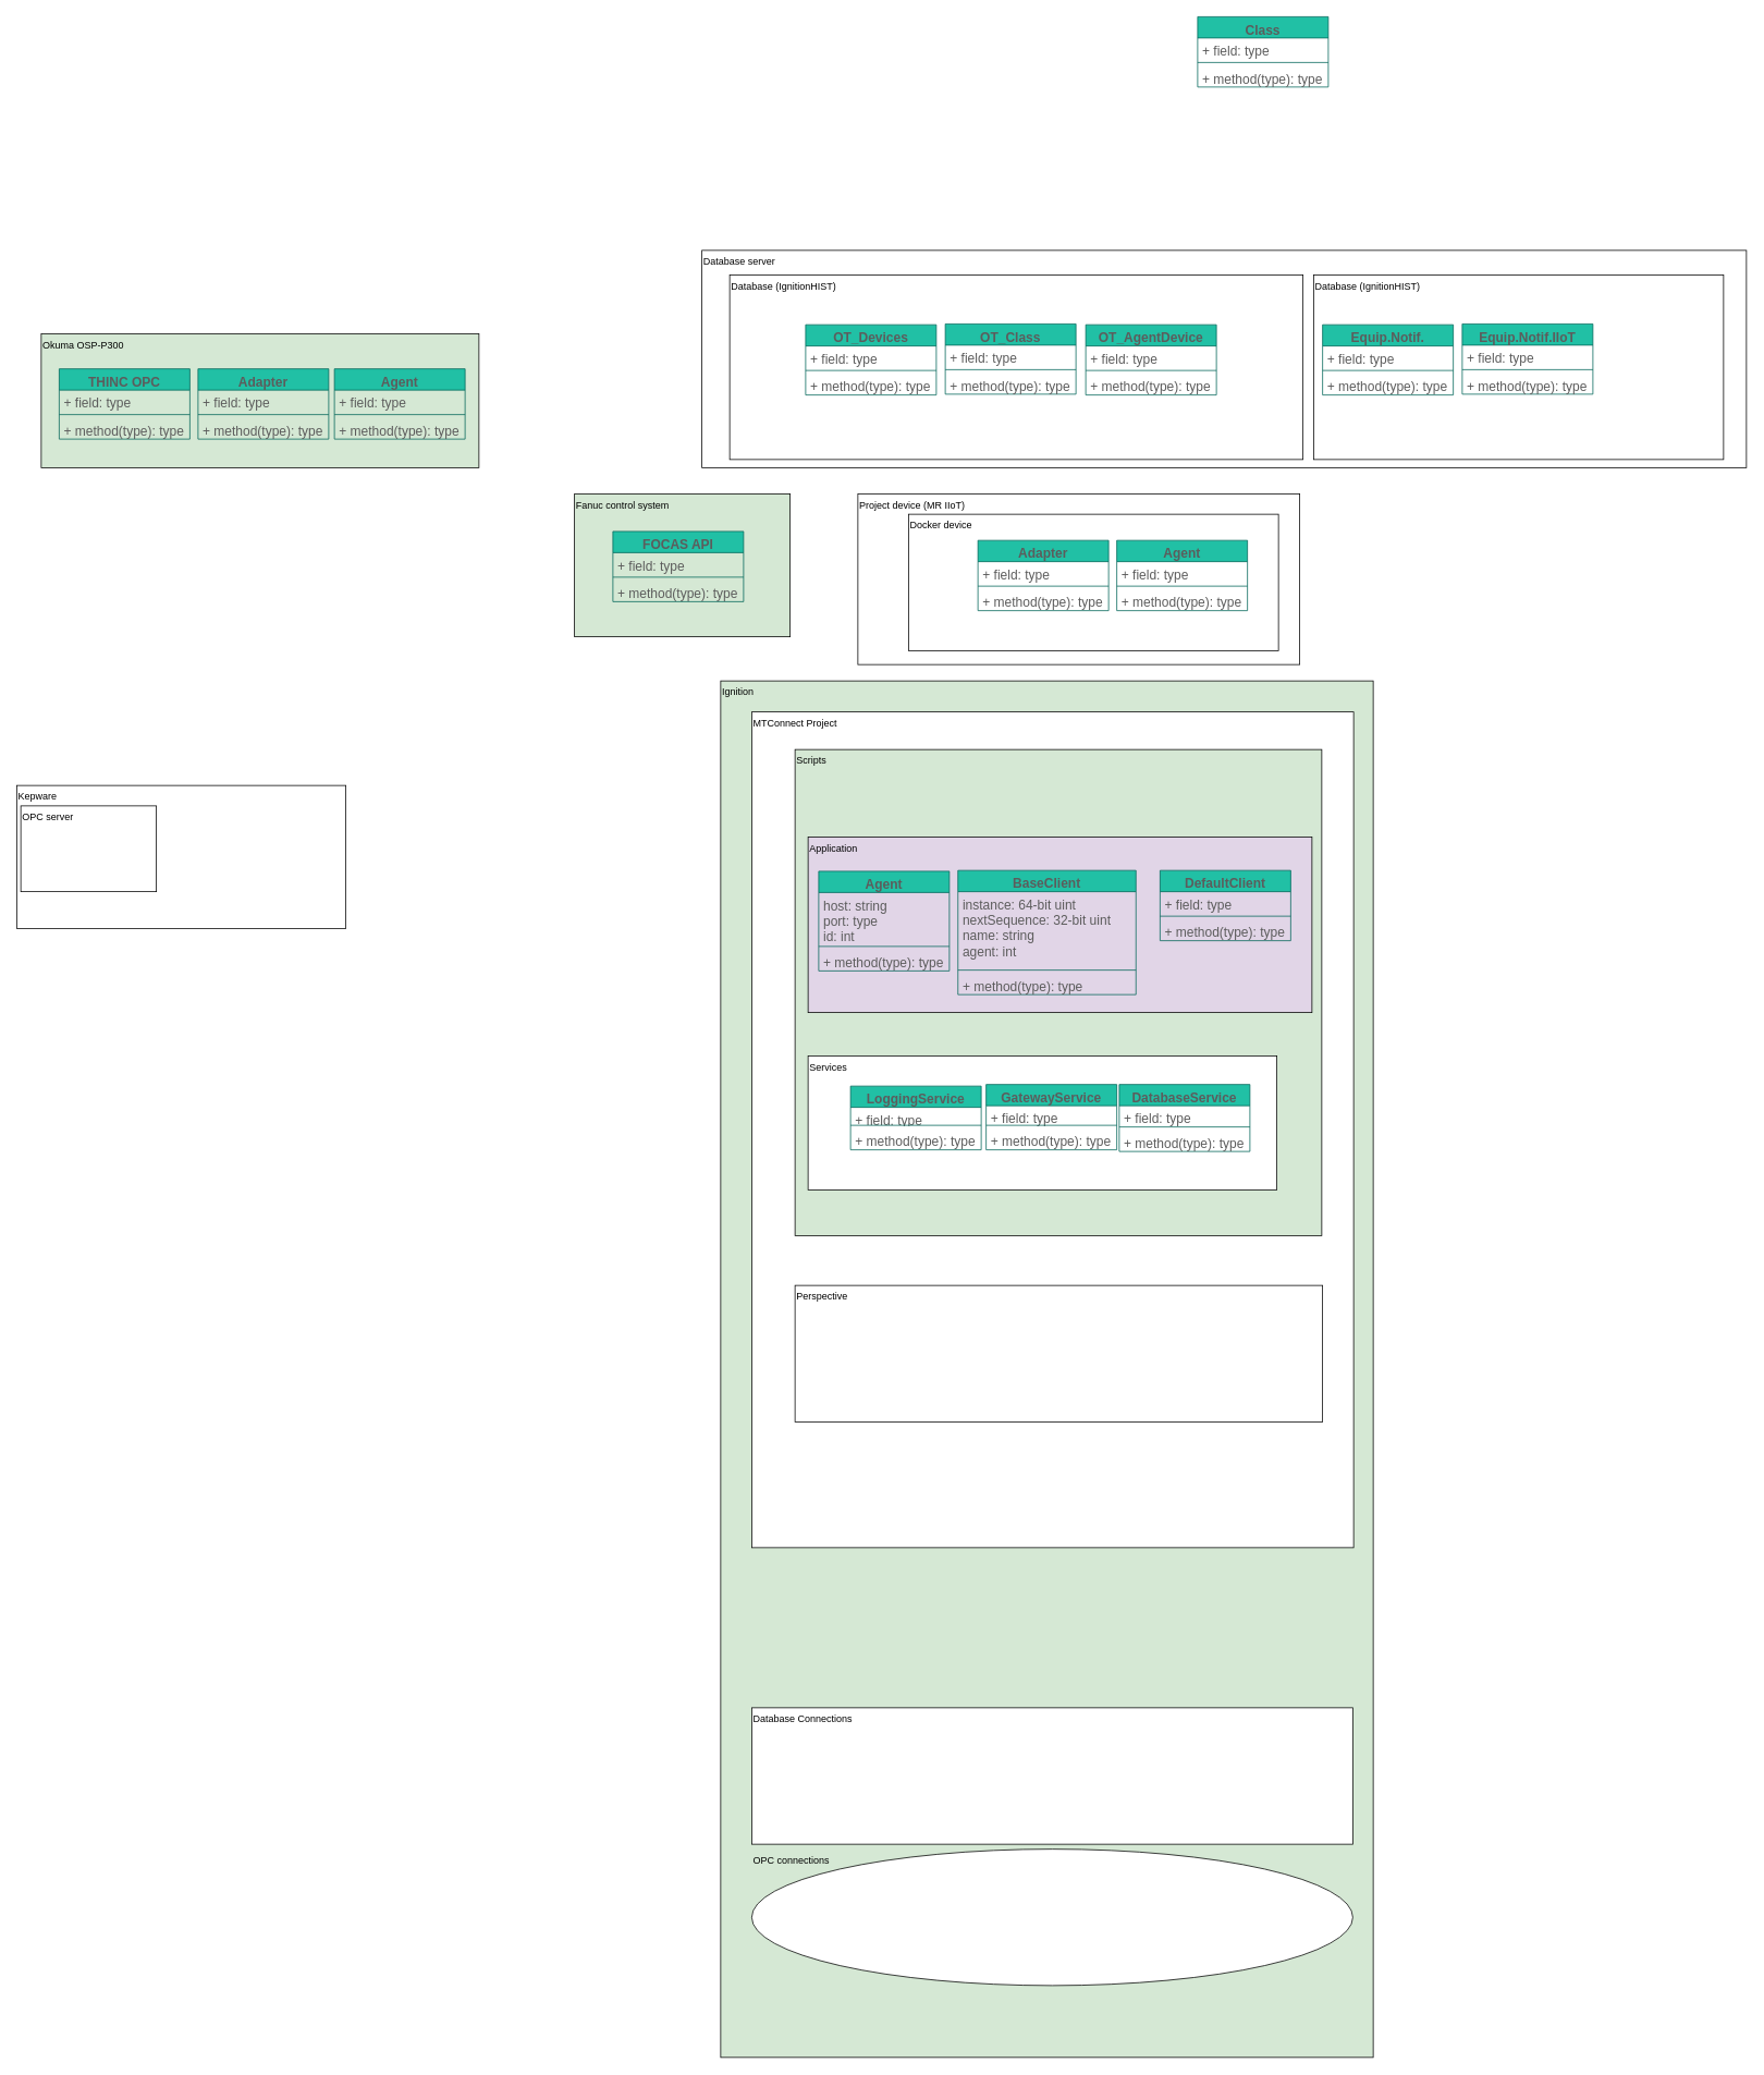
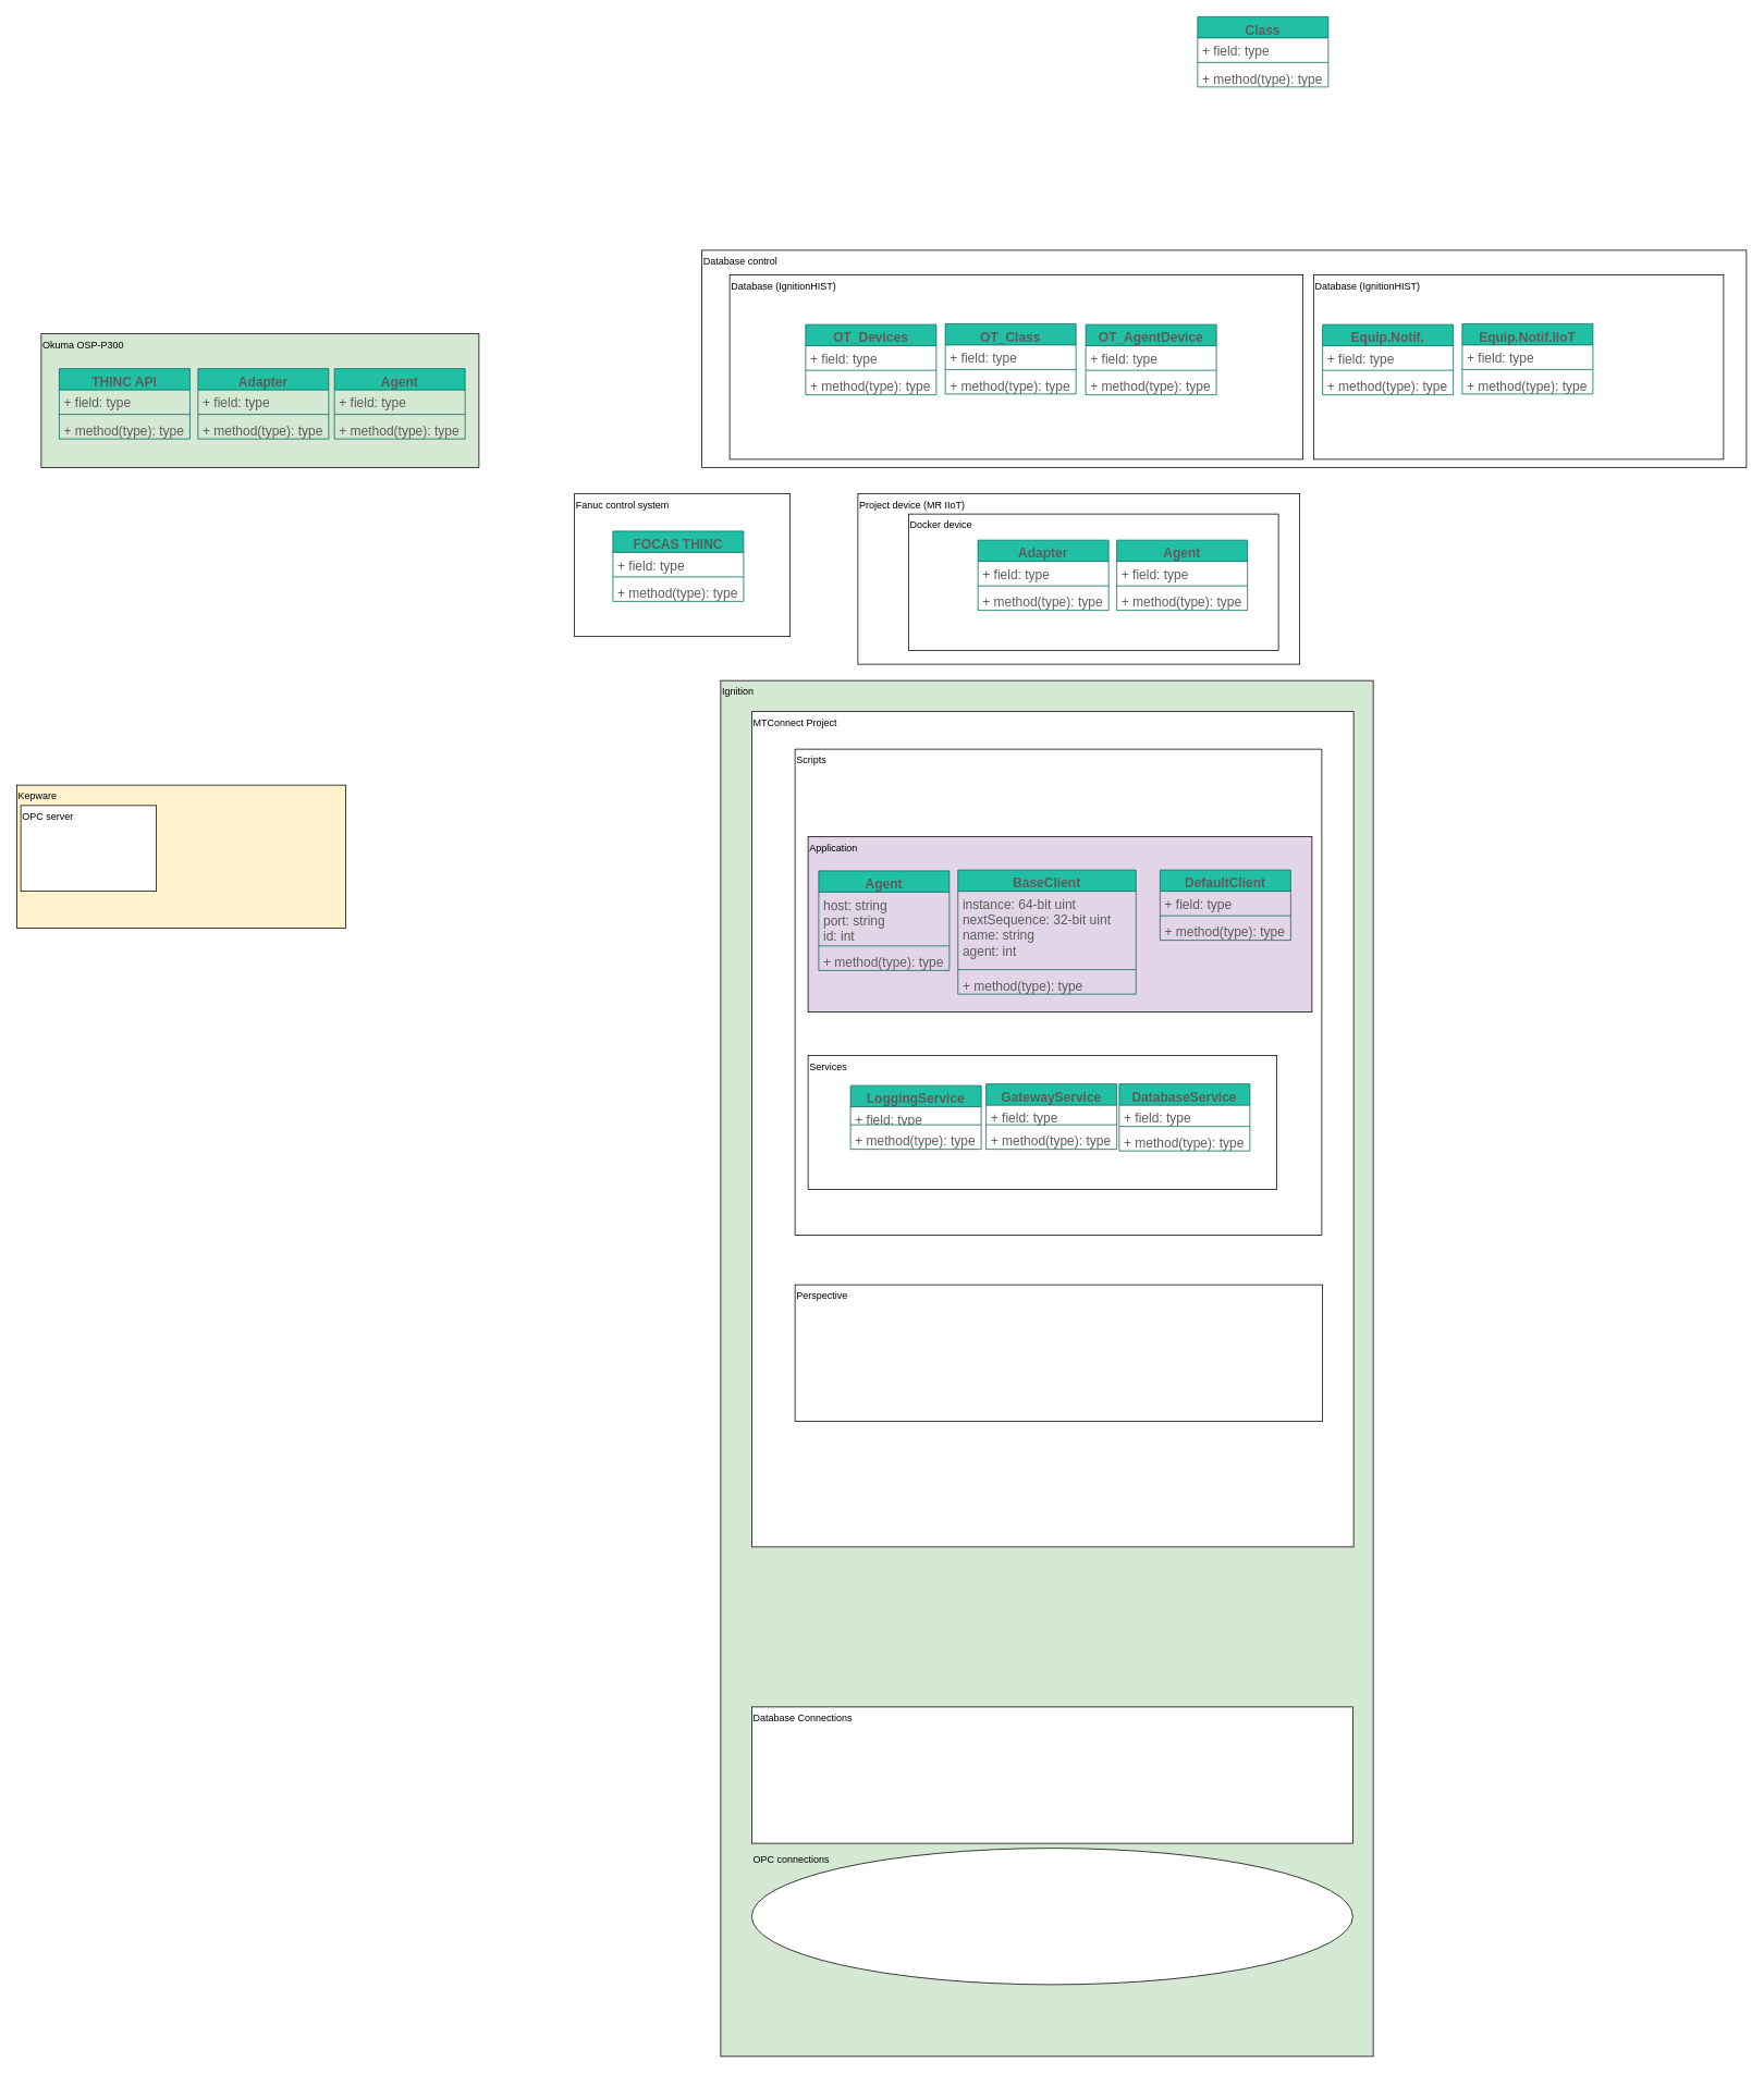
- <mxCell id="5" value="Database server" style="rounded=0;whiteSpace=wrap;html=1;align=left;verticalAlign=top;" vertex="1" parent="1"><mxGeometry x="859" y="306" width="1279" height="266" as="geometry" /></mxCell>
+ <mxCell id="5" value="Database control" style="rounded=0;whiteSpace=wrap;html=1;align=left;verticalAlign=top;" vertex="1" parent="1"><mxGeometry x="859" y="306" width="1279" height="266" as="geometry" /></mxCell>
- <mxCell id="84" value="THINC OPC" style="swimlane;fontStyle=1;align=center;verticalAlign=top;childLayout=stackLayout;horizontal=1;startSize=26;horizontalStack=0;resizeParent=1;resizeParentMax=0;resizeLast=0;collapsible=1;marginBottom=0;fontSize=16;fillColor=#21C0A5;strokeColor=#006658;fontColor=#5C5C5C;rounded=0;" vertex="1" parent="1"><mxGeometry x="72" y="451" width="160" height="86" as="geometry" /></mxCell>
+ <mxCell id="84" value="THINC API" style="swimlane;fontStyle=1;align=center;verticalAlign=top;childLayout=stackLayout;horizontal=1;startSize=26;horizontalStack=0;resizeParent=1;resizeParentMax=0;resizeLast=0;collapsible=1;marginBottom=0;fontSize=16;fillColor=#21C0A5;strokeColor=#006658;fontColor=#5C5C5C;rounded=0;" vertex="1" parent="1"><mxGeometry x="72" y="451" width="160" height="86" as="geometry" /></mxCell>
- <mxCell id="80" value="FOCAS API" style="swimlane;fontStyle=1;align=center;verticalAlign=top;childLayout=stackLayout;horizontal=1;startSize=26;horizontalStack=0;resizeParent=1;resizeParentMax=0;resizeLast=0;collapsible=1;marginBottom=0;fontSize=16;fillColor=#21C0A5;strokeColor=#006658;fontColor=#5C5C5C;rounded=0;" vertex="1" parent="1"><mxGeometry x="750" y="650" width="160" height="86" as="geometry" /></mxCell>
+ <mxCell id="80" value="FOCAS THINC" style="swimlane;fontStyle=1;align=center;verticalAlign=top;childLayout=stackLayout;horizontal=1;startSize=26;horizontalStack=0;resizeParent=1;resizeParentMax=0;resizeLast=0;collapsible=1;marginBottom=0;fontSize=16;fillColor=#21C0A5;strokeColor=#006658;fontColor=#5C5C5C;rounded=0;" vertex="1" parent="1"><mxGeometry x="750" y="650" width="160" height="86" as="geometry" /></mxCell>
- <mxCell id="2" value="Fanuc control system" style="rounded=0;whiteSpace=wrap;html=1;align=left;verticalAlign=top;fillColor=#d5e8d4;" vertex="1" parent="1"><mxGeometry x="703" y="604" width="264" height="175" as="geometry" /></mxCell>
+ <mxCell id="2" value="Fanuc control system" style="rounded=0;whiteSpace=wrap;html=1;align=left;verticalAlign=top;" vertex="1" parent="1"><mxGeometry x="703" y="604" width="264" height="175" as="geometry" /></mxCell>
- <mxCell id="8" value="Scripts" style="rounded=0;whiteSpace=wrap;html=1;align=left;verticalAlign=top;fillColor=#d5e8d4;" parent="1" vertex="1"><mxGeometry x="973" y="917" width="645" height="595" as="geometry" /></mxCell>
+ <mxCell id="8" value="Scripts" style="rounded=0;whiteSpace=wrap;html=1;align=left;verticalAlign=top;" parent="1" vertex="1"><mxGeometry x="973" y="917" width="645" height="595" as="geometry" /></mxCell>
- <mxCell id="89" value="Kepware" style="rounded=0;whiteSpace=wrap;html=1;align=left;verticalAlign=top;" vertex="1" parent="1"><mxGeometry x="20" y="961" width="403" height="175" as="geometry" /></mxCell>
+ <mxCell id="89" value="Kepware" style="rounded=0;whiteSpace=wrap;html=1;align=left;verticalAlign=top;fillColor=#fff2cc;" vertex="1" parent="1"><mxGeometry x="20" y="961" width="403" height="175" as="geometry" /></mxCell>
- <mxCell id="12" value="host: string&#10;port: type&#10;id: int" style="text;strokeColor=none;fillColor=none;align=left;verticalAlign=top;spacingLeft=4;spacingRight=4;overflow=hidden;rotatable=0;points=[[0,0.5],[1,0.5]];portConstraint=eastwest;fontSize=16;fontColor=#5C5C5C;rounded=0;" parent="11" vertex="1"><mxGeometry y="26" width="160" height="62" as="geometry" /></mxCell>
+ <mxCell id="12" value="host: string&#10;port: string&#10;id: int" style="text;strokeColor=none;fillColor=none;align=left;verticalAlign=top;spacingLeft=4;spacingRight=4;overflow=hidden;rotatable=0;points=[[0,0.5],[1,0.5]];portConstraint=eastwest;fontSize=16;fontColor=#5C5C5C;rounded=0;" parent="11" vertex="1"><mxGeometry y="26" width="160" height="62" as="geometry" /></mxCell>
